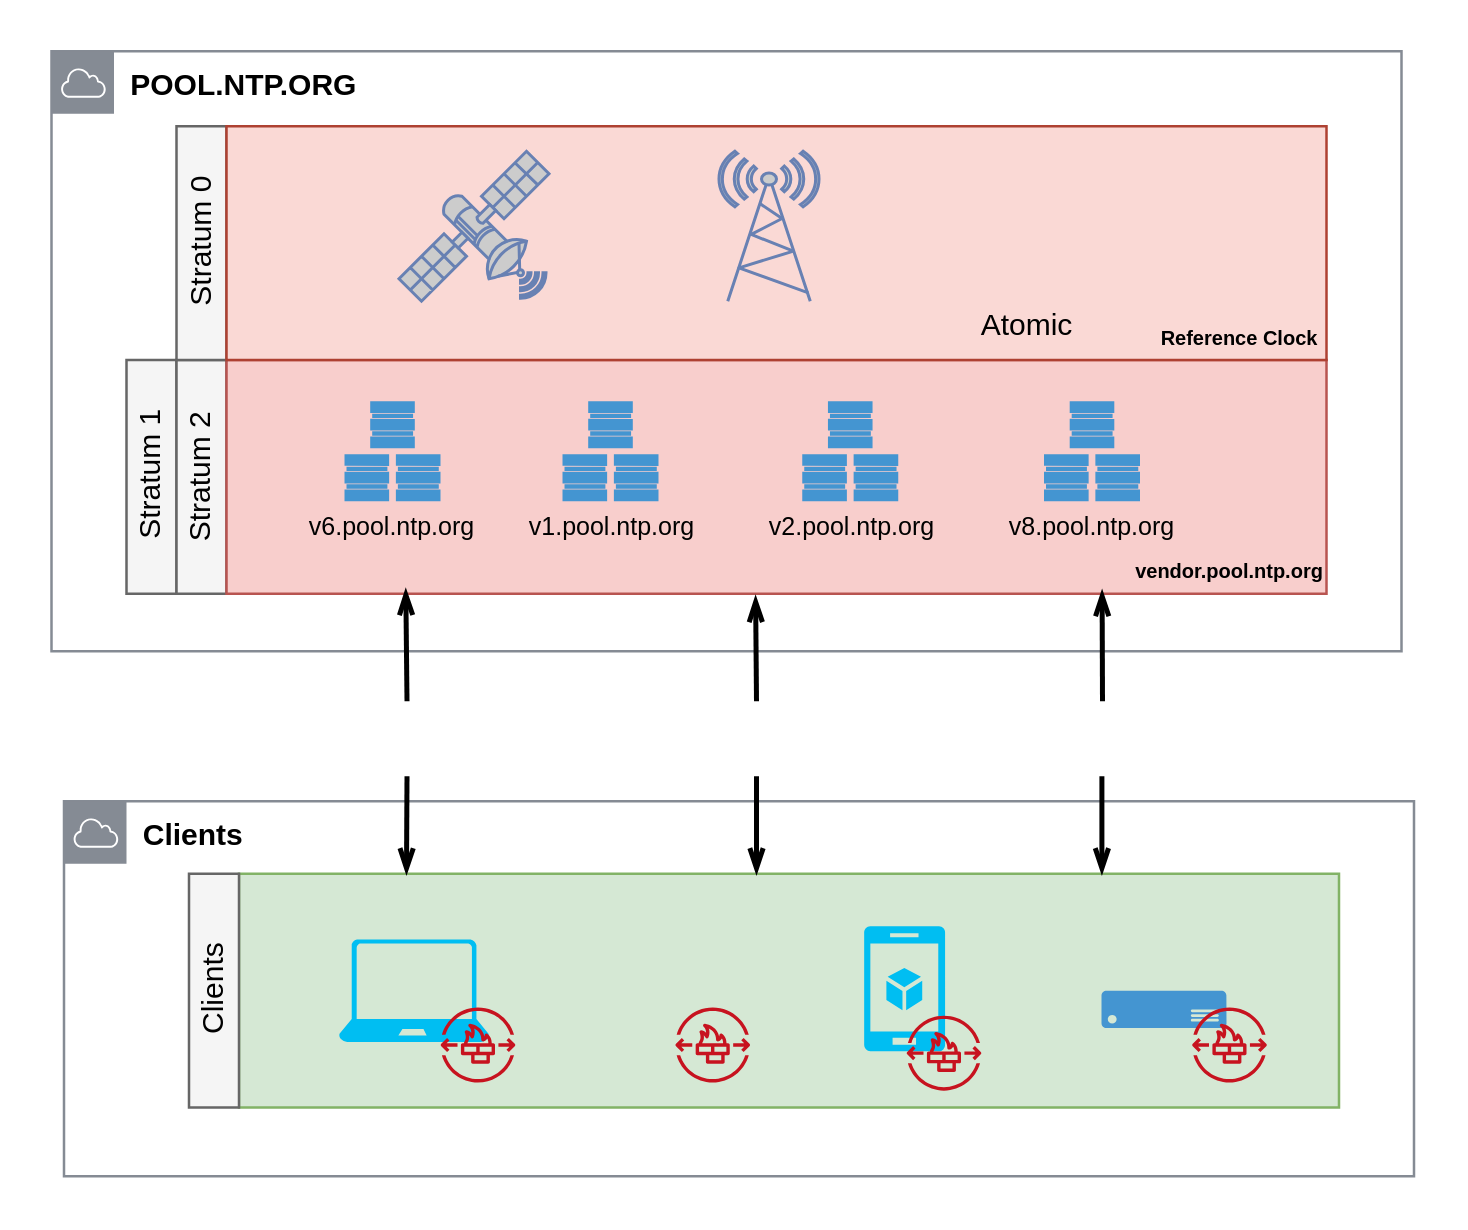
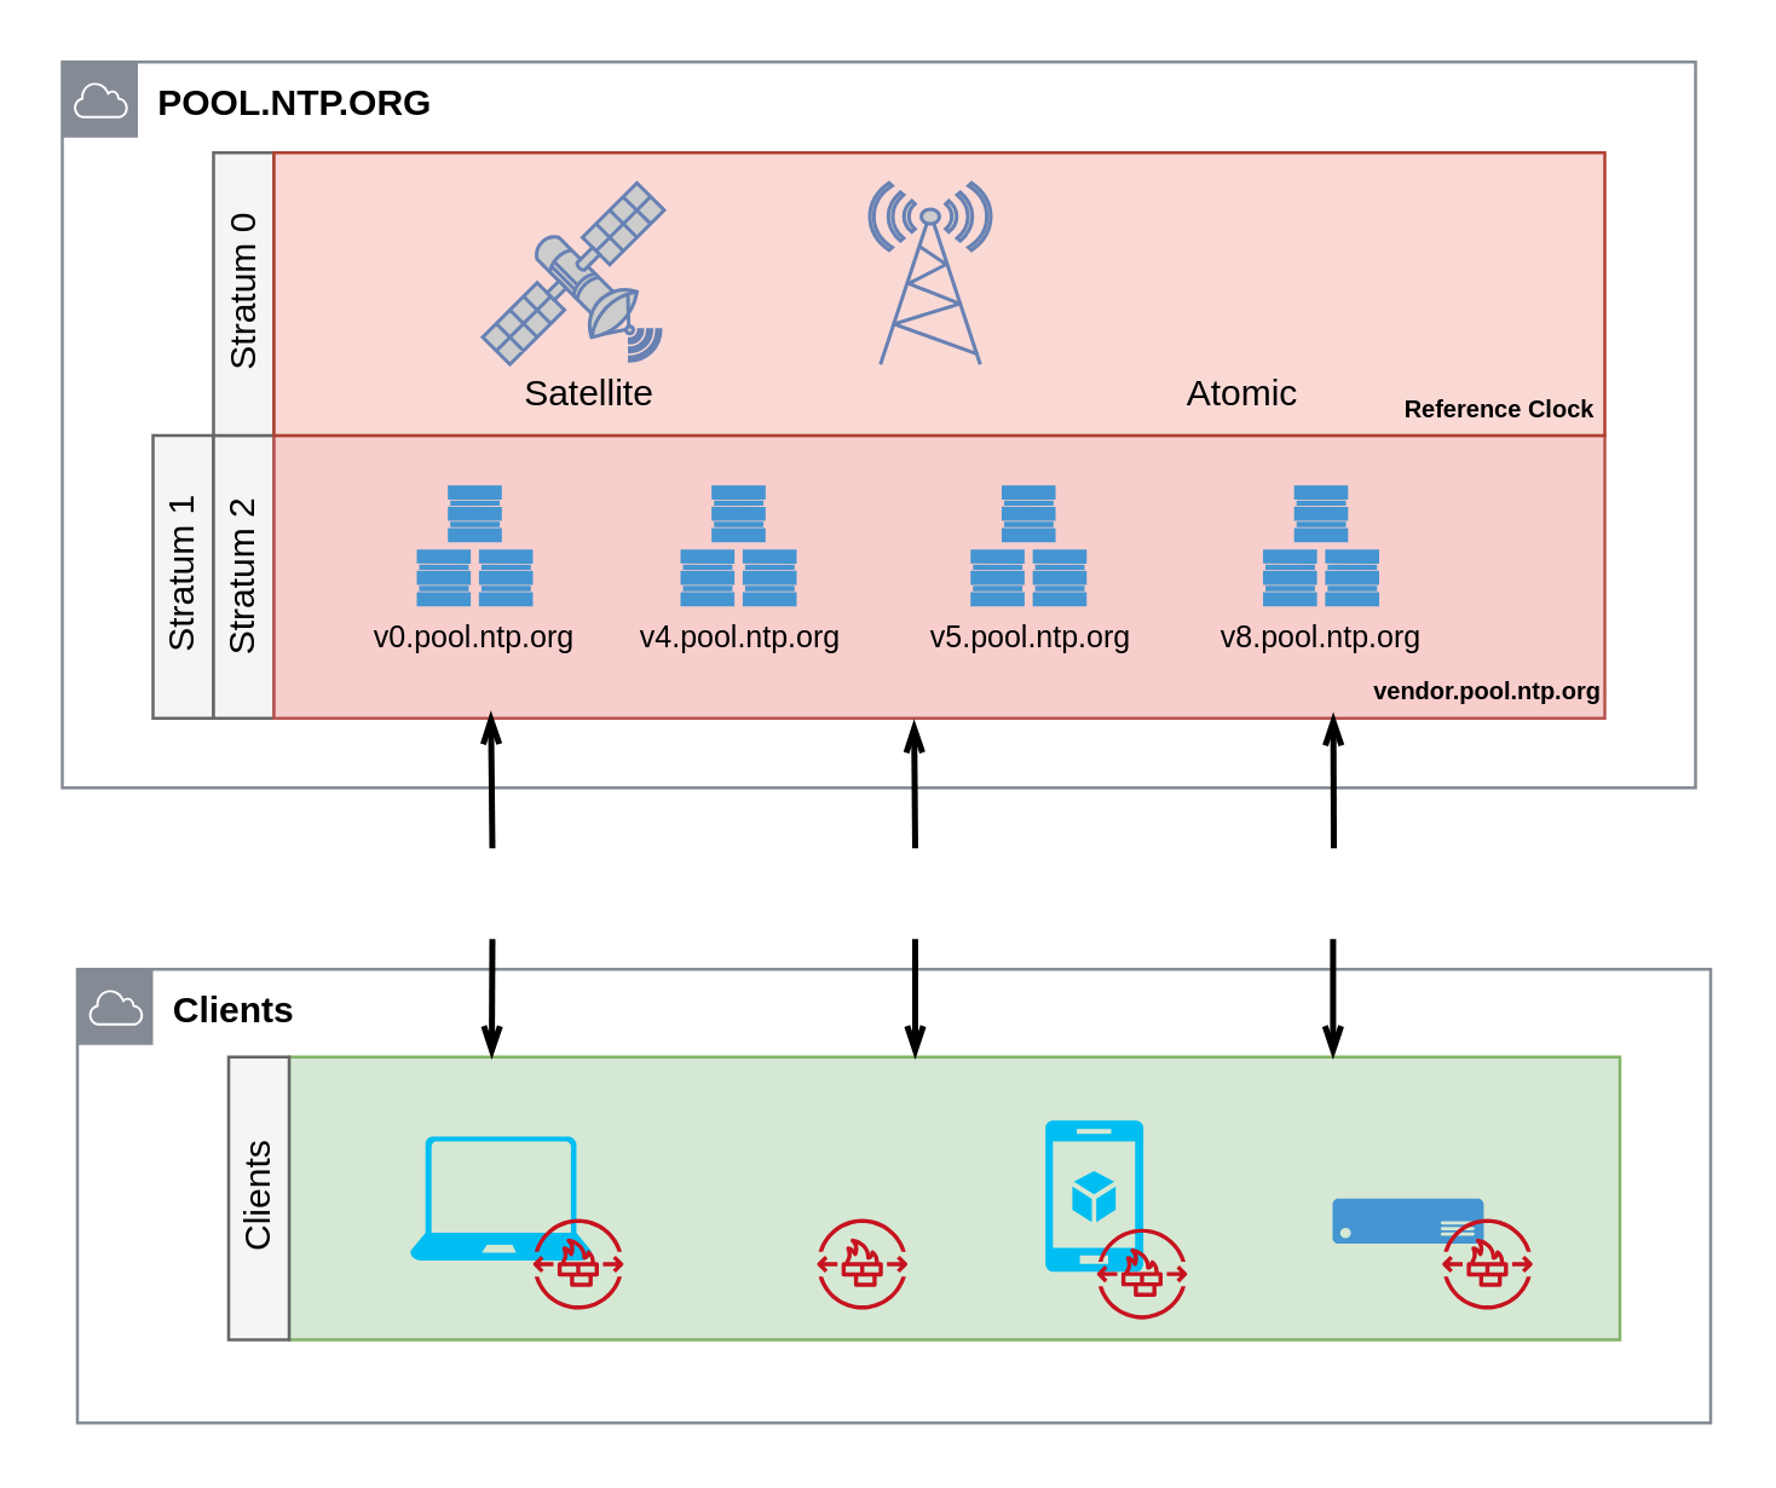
+ <mxCell id="21" value="Satellite" style="text;html=1;resizable=0;autosize=1;align=center;verticalAlign=middle;points=[];fillColor=none;strokeColor=none;rounded=0;" vertex="1" parent="1"><mxGeometry x="164.4" y="120" width="60" height="20" as="geometry" /></mxCell>
- <mxCell id="12" value="&lt;font style=&quot;font-size: 10px&quot;&gt;v6.pool.ntp.org&lt;/font&gt;" style="text;html=1;resizable=0;autosize=1;align=center;verticalAlign=middle;points=[];fillColor=none;strokeColor=none;rounded=0;" vertex="1" parent="1"><mxGeometry x="116.4" y="200" width="80" height="20" as="geometry" /></mxCell>
+ <mxCell id="12" value="&lt;font style=&quot;font-size: 10px&quot;&gt;v0.pool.ntp.org&lt;/font&gt;" style="text;html=1;resizable=0;autosize=1;align=center;verticalAlign=middle;points=[];fillColor=none;strokeColor=none;rounded=0;" vertex="1" parent="1"><mxGeometry x="116.4" y="200" width="80" height="20" as="geometry" /></mxCell>
- <mxCell id="13" value="&lt;font style=&quot;font-size: 10px&quot;&gt;v1.pool.ntp.org&lt;/font&gt;" style="text;html=1;resizable=0;autosize=1;align=center;verticalAlign=middle;points=[];fillColor=none;strokeColor=none;rounded=0;" vertex="1" parent="1"><mxGeometry x="203.6" y="200" width="80" height="20" as="geometry" /></mxCell>
+ <mxCell id="13" value="&lt;font style=&quot;font-size: 10px&quot;&gt;v4.pool.ntp.org&lt;/font&gt;" style="text;html=1;resizable=0;autosize=1;align=center;verticalAlign=middle;points=[];fillColor=none;strokeColor=none;rounded=0;" vertex="1" parent="1"><mxGeometry x="203.6" y="200" width="80" height="20" as="geometry" /></mxCell>
- <mxCell id="14" value="&lt;font style=&quot;font-size: 10px&quot;&gt;v2.pool.ntp.org&lt;/font&gt;" style="text;html=1;resizable=0;autosize=1;align=center;verticalAlign=middle;points=[];fillColor=none;strokeColor=none;rounded=0;" vertex="1" parent="1"><mxGeometry x="299.5" y="200" width="80" height="20" as="geometry" /></mxCell>
+ <mxCell id="14" value="&lt;font style=&quot;font-size: 10px&quot;&gt;v5.pool.ntp.org&lt;/font&gt;" style="text;html=1;resizable=0;autosize=1;align=center;verticalAlign=middle;points=[];fillColor=none;strokeColor=none;rounded=0;" vertex="1" parent="1"><mxGeometry x="299.5" y="200" width="80" height="20" as="geometry" /></mxCell>
